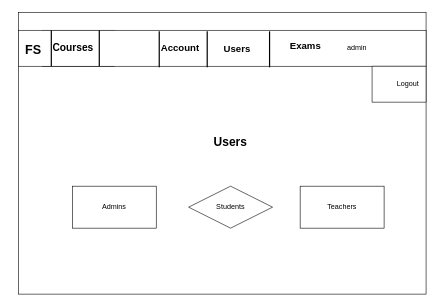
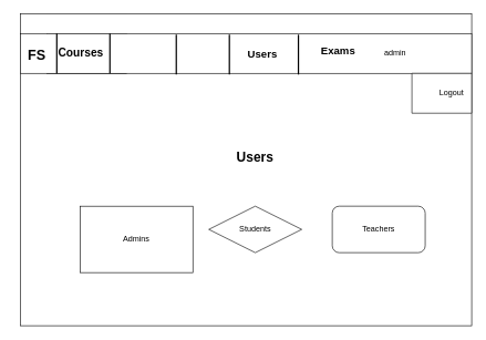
- <mxCell id="7" value="&lt;b style=&quot;font-size: 16px&quot;&gt;Account&lt;/b&gt;" style="text;html=1;strokeColor=none;fillColor=none;align=center;verticalAlign=middle;whiteSpace=wrap;rounded=0;" parent="1" vertex="1"><mxGeometry x="280" y="69" width="40" height="20" as="geometry" /></mxCell>
- <mxCell id="19" value="Admins" style="whiteSpace=wrap;html=1;align=center;" parent="1" vertex="1"><mxGeometry x="120" y="310" width="140" height="70" as="geometry" /></mxCell>
+ <mxCell id="19" value="Admins" style="whiteSpace=wrap;html=1;align=center;" parent="1" vertex="1"><mxGeometry x="120" y="310" width="170" height="100" as="geometry" /></mxCell>
- <mxCell id="22" value="Teachers" style="whiteSpace=wrap;html=1;align=center;" parent="1" vertex="1"><mxGeometry x="500" y="310" width="140" height="70" as="geometry" /></mxCell>
+ <mxCell id="22" value="Teachers" style="whiteSpace=wrap;html=1;align=center;rounded=1;" parent="1" vertex="1"><mxGeometry x="500" y="310" width="140" height="70" as="geometry" /></mxCell>
